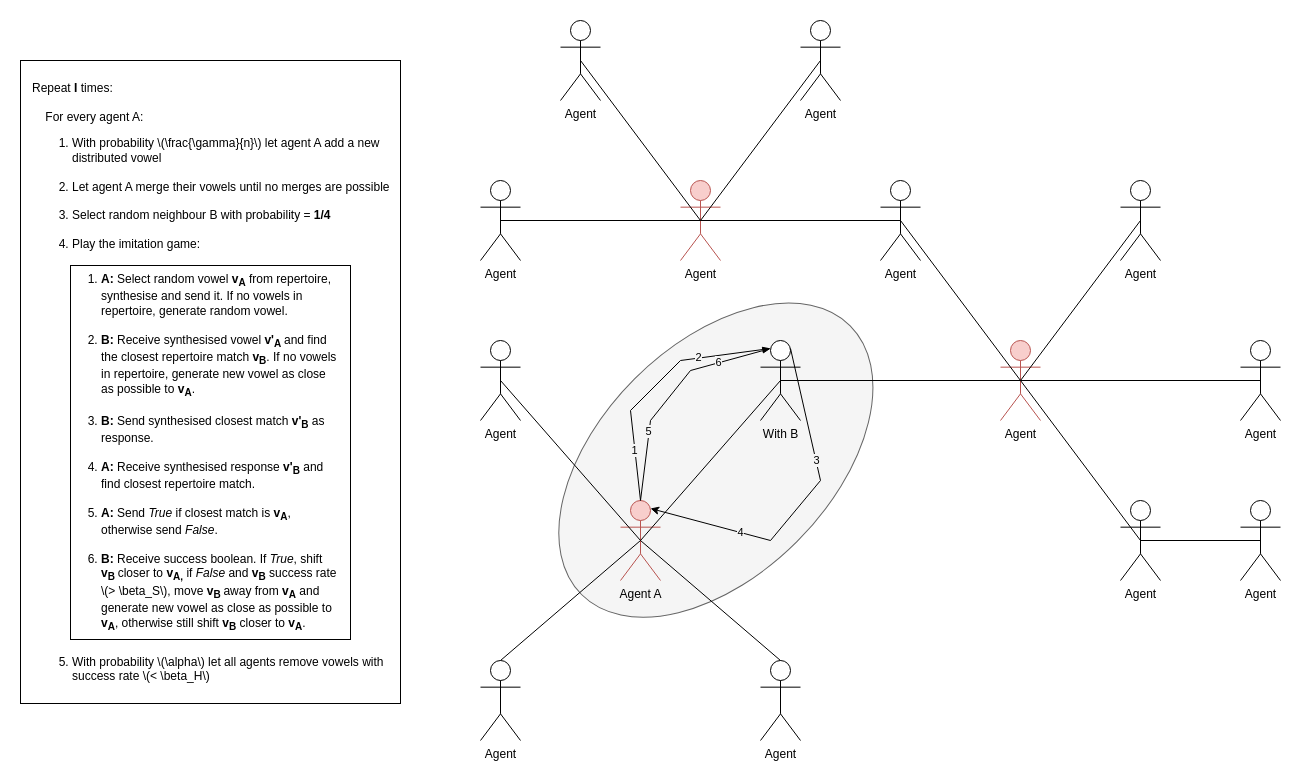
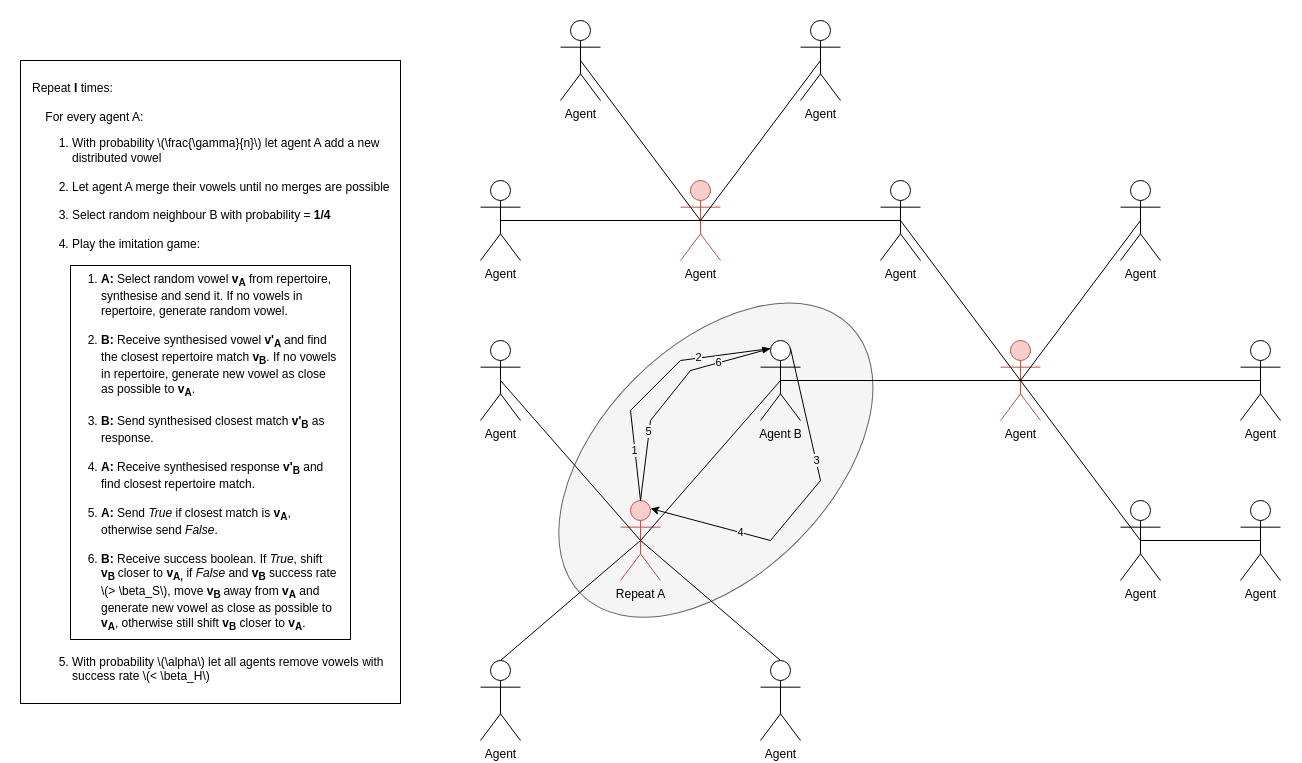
- <mxCell id="9" value="With B" style="shape=umlActor;verticalLabelPosition=bottom;verticalAlign=top;html=1;outlineConnect=0;" parent="1" vertex="1"><mxGeometry x="760" y="340" width="40" height="80" as="geometry" /></mxCell>
+ <mxCell id="9" value="Agent B" style="shape=umlActor;verticalLabelPosition=bottom;verticalAlign=top;html=1;outlineConnect=0;" parent="1" vertex="1"><mxGeometry x="760" y="340" width="40" height="80" as="geometry" /></mxCell>
- <mxCell id="5" value="Agent A" style="shape=umlActor;verticalLabelPosition=bottom;verticalAlign=top;html=1;outlineConnect=0;fillColor=#f8cecc;strokeColor=#b85450;" parent="1" vertex="1"><mxGeometry x="620" y="500" width="40" height="80" as="geometry" /></mxCell>
+ <mxCell id="5" value="Repeat A" style="shape=umlActor;verticalLabelPosition=bottom;verticalAlign=top;html=1;outlineConnect=0;fillColor=#f8cecc;strokeColor=#b85450;" parent="1" vertex="1"><mxGeometry x="620" y="500" width="40" height="80" as="geometry" /></mxCell>
